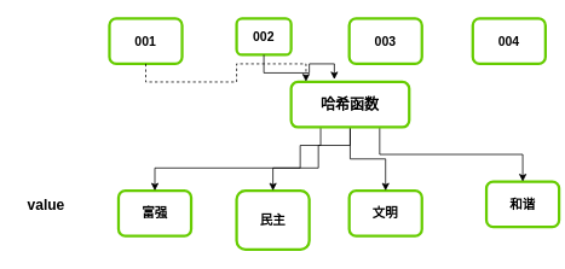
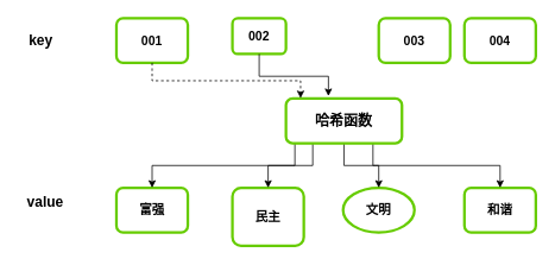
+ <mxCell id="19" value="key" style="text;html=1;align=center;verticalAlign=middle;resizable=0;points=[];autosize=1;strokeColor=none;fillColor=none;fontSize=16;fontStyle=1" vertex="1" parent="1"><mxGeometry x="20" y="29" width="50" height="30" as="geometry" /></mxCell>
- <mxCell id="2" value="001" style="rounded=1;whiteSpace=wrap;html=1;strokeWidth=3;strokeColor=#66CC00;fontStyle=1;fontSize=14;" vertex="1" parent="1"><mxGeometry x="120" y="20" width="80" height="50" as="geometry" /></mxCell>
+ <mxCell id="2" value="001" style="rounded=1;whiteSpace=wrap;html=1;strokeWidth=3;strokeColor=#66CC00;fontStyle=1;fontSize=14;" vertex="1" parent="1"><mxGeometry x="130" y="20" width="80" height="50" as="geometry" /></mxCell>
- <mxCell id="4" value="003" style="rounded=1;whiteSpace=wrap;html=1;strokeColor=#66CC00;strokeWidth=3;fontStyle=1;fontSize=14;" vertex="1" parent="1"><mxGeometry x="384" y="20" width="80" height="50" as="geometry" /></mxCell>
+ <mxCell id="4" value="003" style="rounded=1;whiteSpace=wrap;html=1;strokeColor=#66CC00;strokeWidth=3;fontStyle=1;fontSize=14;" vertex="1" parent="1"><mxGeometry x="424" y="20" width="80" height="50" as="geometry" /></mxCell>
- <mxCell id="16" value="哈希函数" style="rounded=1;whiteSpace=wrap;html=1;strokeColor=#66CC00;strokeWidth=3;fontSize=16;fontStyle=1" vertex="1" parent="1"><mxGeometry x="320" y="90" width="130" height="50" as="geometry" /></mxCell>
+ <mxCell id="16" value="哈希函数" style="rounded=1;whiteSpace=wrap;html=1;strokeColor=#66CC00;strokeWidth=3;fontSize=16;fontStyle=1" vertex="1" parent="1"><mxGeometry x="320" y="110" width="130" height="50" as="geometry" /></mxCell>
- <mxCell id="10" value="和谐" style="rounded=1;whiteSpace=wrap;html=1;strokeColor=#66CC00;strokeWidth=3;fontStyle=1;fontSize=14;" vertex="1" parent="1"><mxGeometry x="535" y="200" width="80" height="50" as="geometry" /></mxCell>
+ <mxCell id="10" value="和谐" style="rounded=1;whiteSpace=wrap;html=1;strokeColor=#66CC00;strokeWidth=3;fontStyle=1;fontSize=14;" vertex="1" parent="1"><mxGeometry x="520" y="210" width="80" height="50" as="geometry" /></mxCell>
- <mxCell id="9" value="文明" style="rounded=1;whiteSpace=wrap;html=1;strokeColor=#66CC00;strokeWidth=3;fontStyle=1;fontSize=14;" vertex="1" parent="1"><mxGeometry x="384" y="210" width="80" height="50" as="geometry" /></mxCell>
+ <mxCell id="9" value="文明" style="ellipse;whiteSpace=wrap;html=1;strokeColor=#66CC00;strokeWidth=3;fontStyle=1;fontSize=14;" vertex="1" parent="1"><mxGeometry x="384" y="210" width="80" height="50" as="geometry" /></mxCell>
